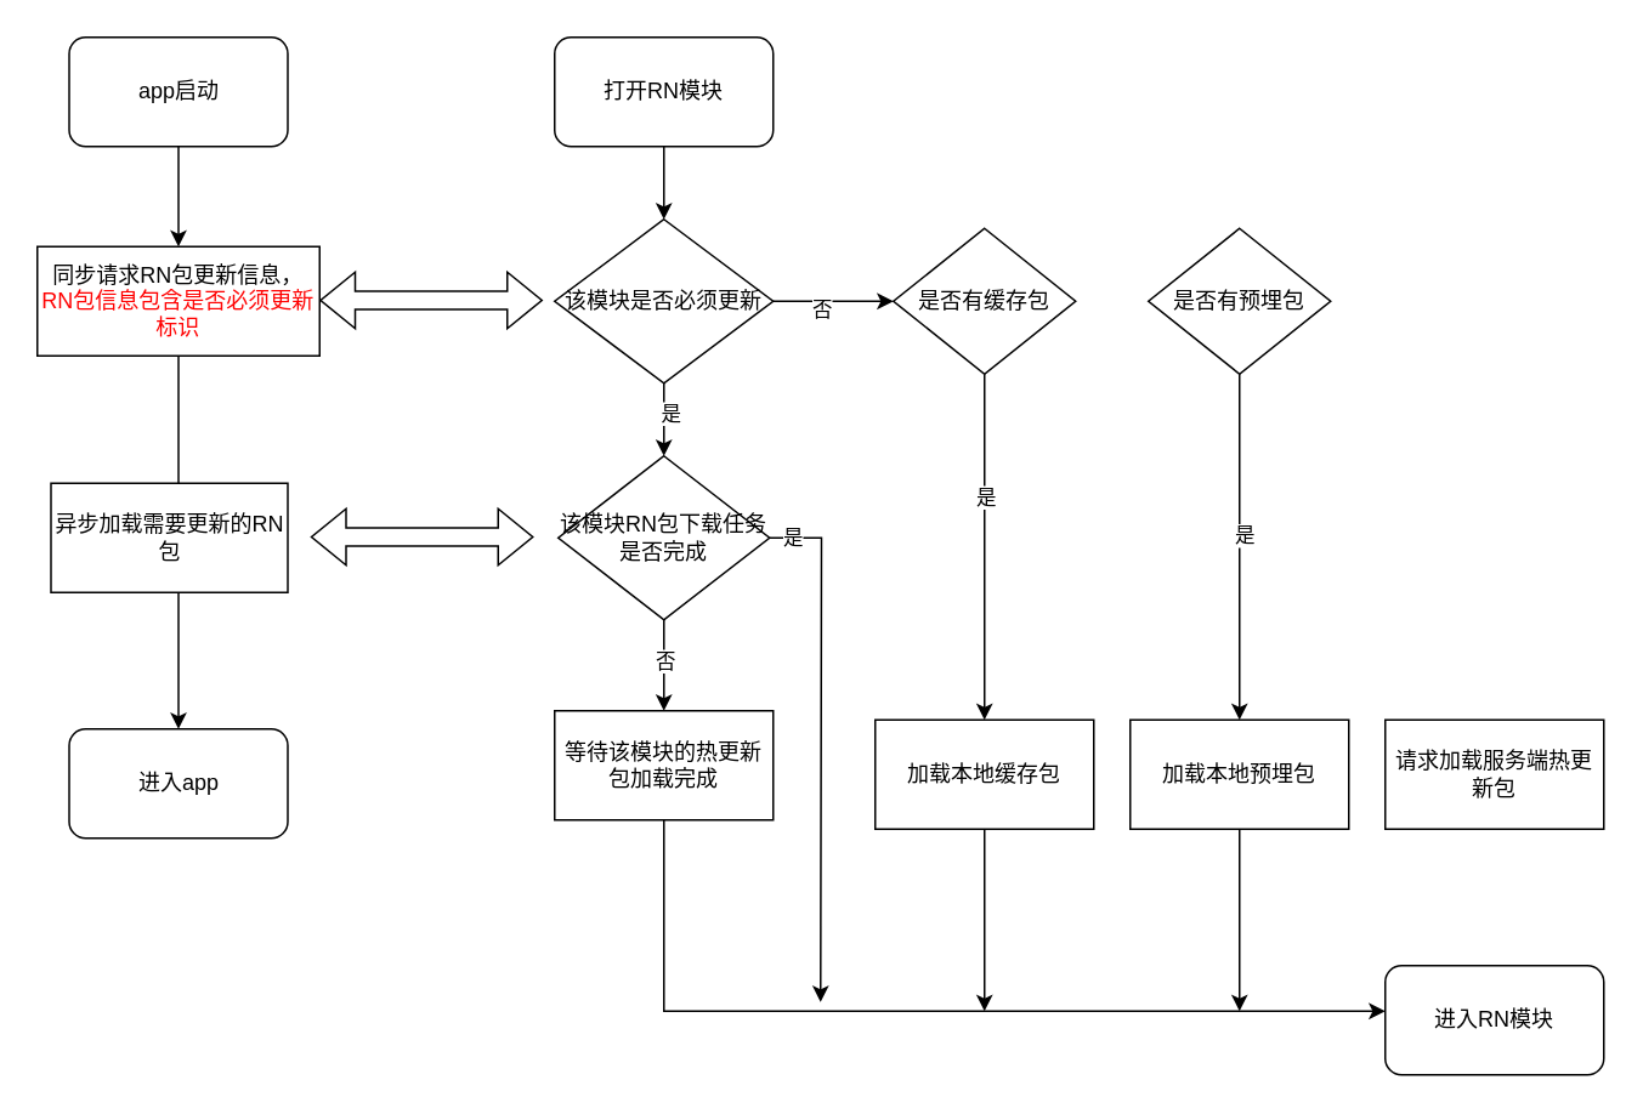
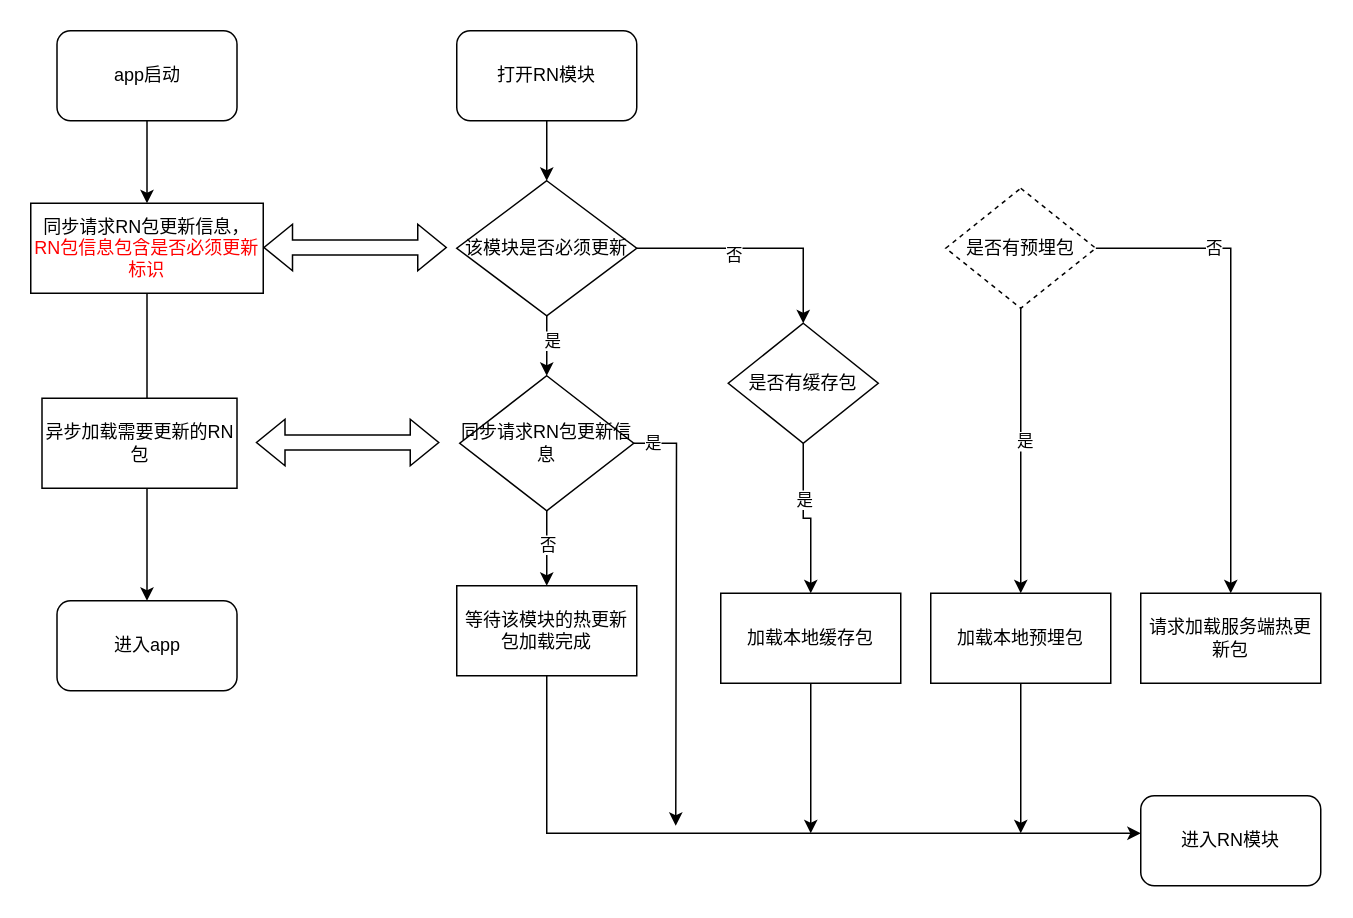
- <mxCell id="20" value="是否有缓存包" style="rhombus;whiteSpace=wrap;html=1;" vertex="1" parent="1"><mxGeometry x="490" y="125" width="100" height="80" as="geometry" /></mxCell>
+ <mxCell id="20" value="是否有缓存包" style="rhombus;whiteSpace=wrap;html=1;" vertex="1" parent="1"><mxGeometry x="485" y="215" width="100" height="80" as="geometry" /></mxCell>
- <mxCell id="25" value="是否有预埋包" style="rhombus;whiteSpace=wrap;html=1;" vertex="1" parent="1"><mxGeometry x="630" y="125" width="100" height="80" as="geometry" /></mxCell>
+ <mxCell id="25" value="是否有预埋包" style="rhombus;whiteSpace=wrap;html=1;dashed=1;" vertex="1" parent="1"><mxGeometry x="630" y="125" width="100" height="80" as="geometry" /></mxCell>
+ <mxCell id="21" style="edgeStyle=orthogonalEdgeStyle;rounded=0;orthogonalLoop=1;jettySize=auto;html=1;entryX=0.5;entryY=0;entryDx=0;entryDy=0;" edge="1" parent="1" source="25" target="30"><mxGeometry relative="1" as="geometry" /></mxCell>
+ <mxCell id="22" value="否" style="edgeLabel;html=1;align=center;verticalAlign=middle;resizable=0;points=[];" vertex="1" connectable="0" parent="21"><mxGeometry x="-0.512" y="1" relative="1" as="geometry"><mxPoint as="offset" /></mxGeometry></mxCell>
- <mxCell id="14" value="该模块RN包下载任务是否完成" style="rhombus;whiteSpace=wrap;html=1;" vertex="1" parent="1"><mxGeometry x="306" y="250" width="116" height="90" as="geometry" /></mxCell>
+ <mxCell id="14" value="同步请求RN包更新信息" style="rhombus;whiteSpace=wrap;html=1;" vertex="1" parent="1"><mxGeometry x="306" y="250" width="116" height="90" as="geometry" /></mxCell>
